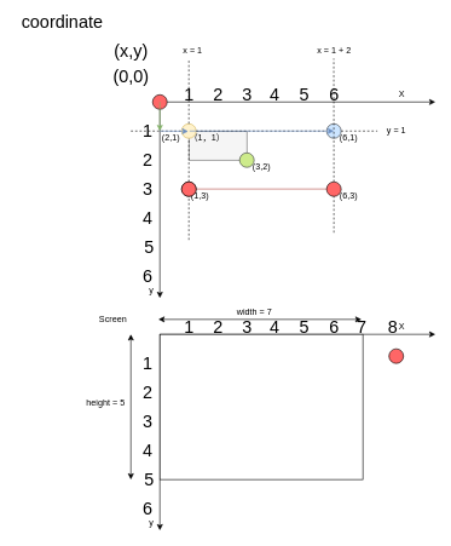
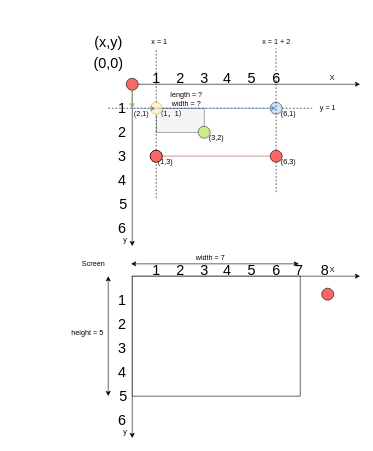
- <mxCell id="5" value="&lt;font style=&quot;font-size: 24px&quot;&gt;coordinate&lt;/font&gt;" style="text;html=1;align=center;verticalAlign=middle;resizable=0;points=[];autosize=1;" vertex="1" parent="1"><mxGeometry y="20" width="130" height="20" as="geometry" x="20" /></mxCell>
+ <mxCell id="37" value="length = ?&lt;br&gt;width = ?" style="text;html=1;align=center;verticalAlign=middle;resizable=0;points=[];autosize=1;" vertex="1" parent="1"><mxGeometry x="275" y="150" width="70" height="30" as="geometry" /></mxCell>
